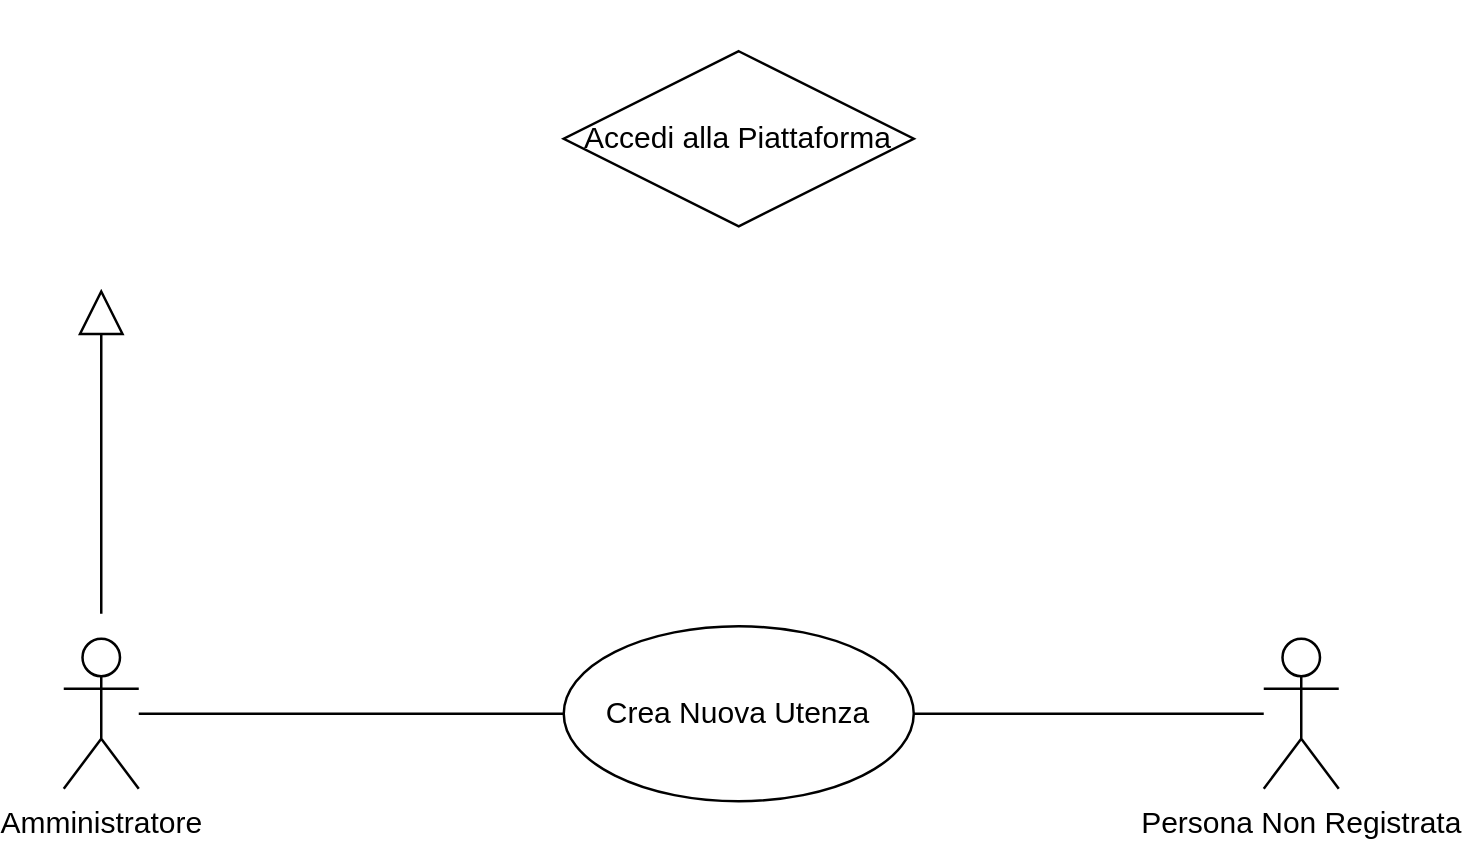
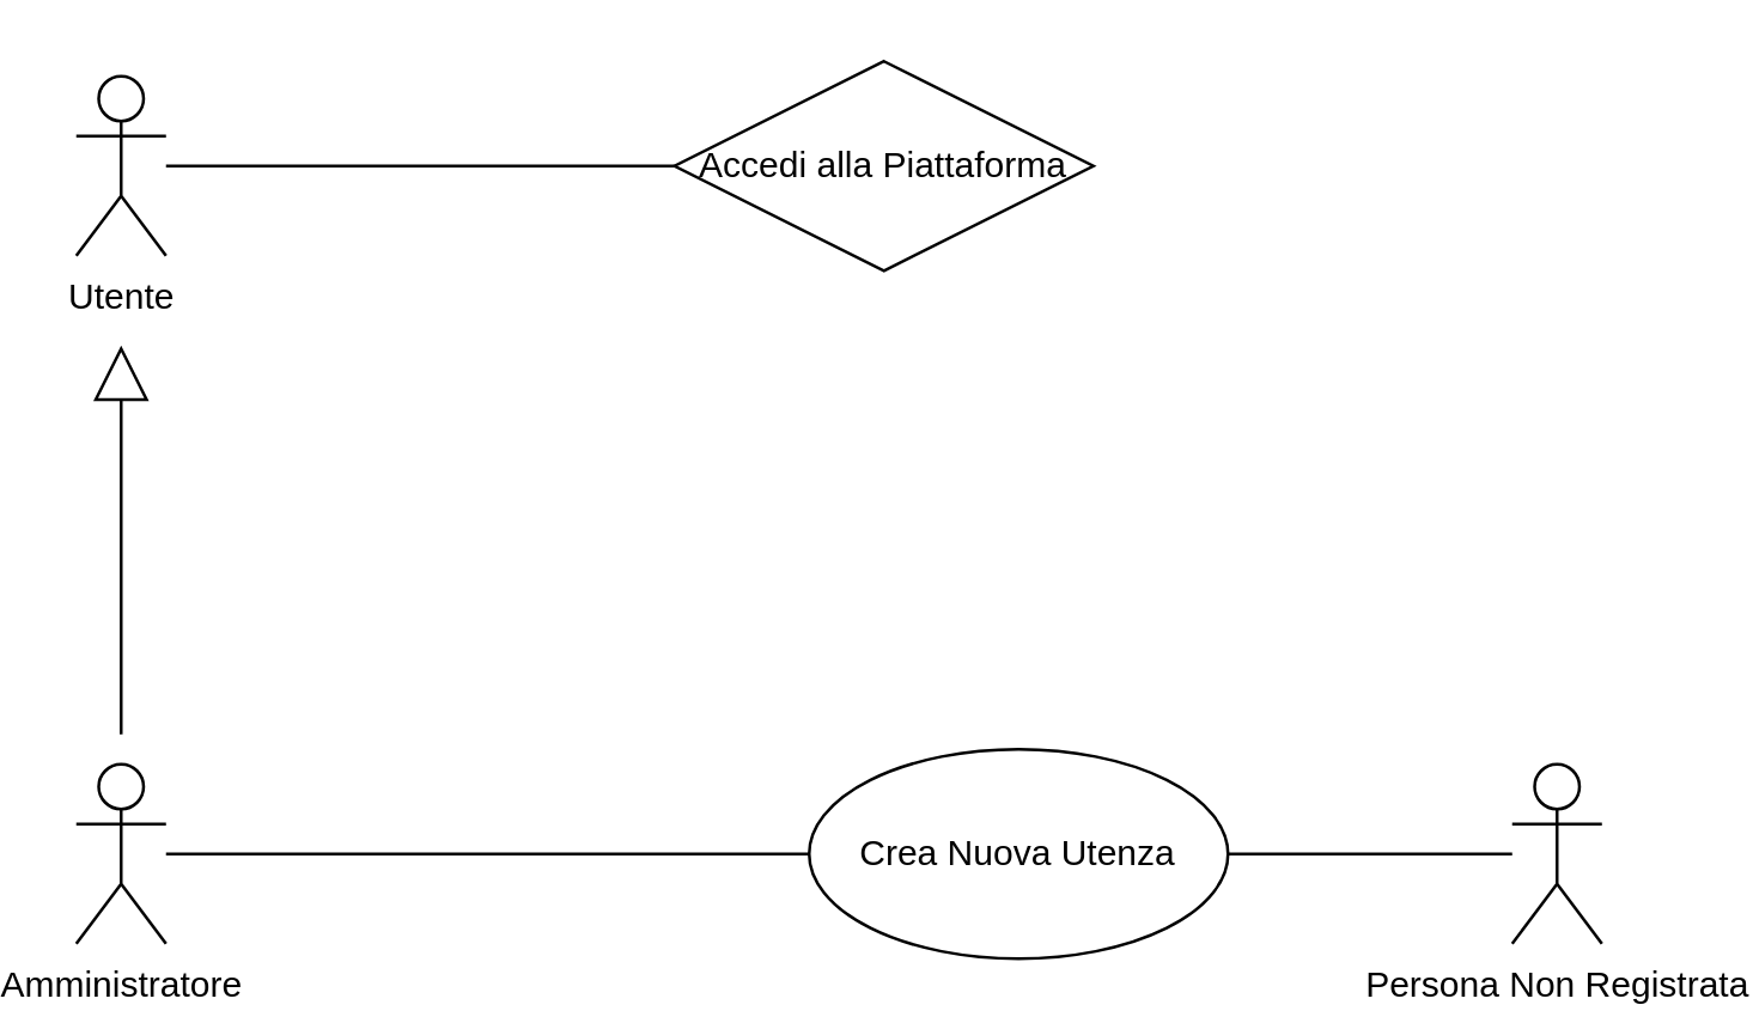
+ <mxCell id="2" value="Utente" style="shape=umlActor;verticalLabelPosition=bottom;verticalAlign=top;html=1;" vertex="1" parent="1"><mxGeometry x="20" y="25" width="30" height="60" as="geometry" /></mxCell>
+ <mxCell id="6" value="" style="endArrow=none;html=1;edgeStyle=orthogonalEdgeStyle;rounded=0;" edge="1" parent="1" source="2" target="5"><mxGeometry relative="1" as="geometry"><mxPoint x="200" y="155" as="sourcePoint" /><mxPoint x="360" y="155" as="targetPoint" /></mxGeometry></mxCell>
- <mxCell id="7" value="Crea Nuova Utenza" style="ellipse;whiteSpace=wrap;html=1;" vertex="1" parent="1"><mxGeometry x="220" y="250" width="140" height="70" as="geometry" /></mxCell>
+ <mxCell id="7" value="Crea Nuova Utenza" style="ellipse;whiteSpace=wrap;html=1;" vertex="1" parent="1"><mxGeometry x="265" y="250" width="140" height="70" as="geometry" /></mxCell>
